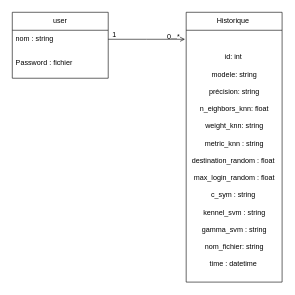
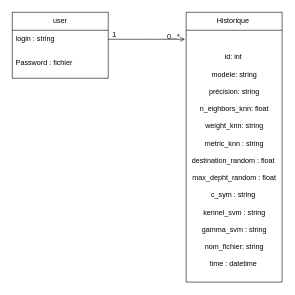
- <mxCell id="5" value="nom : string" style="text;strokeColor=none;fillColor=none;align=left;verticalAlign=middle;spacingLeft=4;spacingRight=4;overflow=hidden;points=[[0,0.5],[1,0.5]];portConstraint=eastwest;rotatable=0;whiteSpace=wrap;html=1;" vertex="1" parent="4"><mxGeometry y="30" width="160" height="30" as="geometry" /></mxCell>
+ <mxCell id="5" value="login : string" style="text;strokeColor=none;fillColor=none;align=left;verticalAlign=middle;spacingLeft=4;spacingRight=4;overflow=hidden;points=[[0,0.5],[1,0.5]];portConstraint=eastwest;rotatable=0;whiteSpace=wrap;html=1;" vertex="1" parent="4"><mxGeometry y="30" width="160" height="30" as="geometry" /></mxCell>
- <mxCell id="9" value="&lt;div&gt;&lt;br&gt;&lt;/div&gt;&lt;div&gt;&lt;br&gt;&lt;/div&gt;&lt;div&gt;id: int&amp;nbsp;&lt;/div&gt;&lt;div&gt;&lt;br&gt;&lt;/div&gt;&lt;div&gt;modele&lt;span style=&quot;background-color: initial;&quot;&gt;: string&lt;/span&gt;&lt;/div&gt;&lt;div&gt;&lt;span style=&quot;background-color: initial;&quot;&gt;&lt;br&gt;&lt;/span&gt;&lt;/div&gt;&lt;div&gt;précision: string&lt;/div&gt;&lt;div&gt;&lt;br&gt;&lt;/div&gt;&lt;div&gt;n_eighbors_knn: float&lt;/div&gt;&lt;div&gt;&lt;br&gt;&lt;/div&gt;&lt;div&gt;weight_knn: string&lt;/div&gt;&lt;div&gt;&lt;br&gt;&lt;/div&gt;&lt;div&gt;metric_knn : string&lt;/div&gt;&lt;div&gt;&amp;nbsp;&lt;/div&gt;&lt;div&gt;destination_random : float&amp;nbsp;&lt;/div&gt;&lt;div&gt;&lt;br&gt;&lt;/div&gt;&lt;div&gt;max_login_random&amp;nbsp;&lt;span style=&quot;background-color: initial;&quot;&gt;: float&lt;/span&gt;&lt;/div&gt;&lt;div&gt;&lt;span style=&quot;background-color: initial;&quot;&gt;&lt;br&gt;&lt;/span&gt;&lt;/div&gt;&lt;div&gt;c_sym : string&amp;nbsp;&lt;/div&gt;&lt;div&gt;&lt;br&gt;&lt;/div&gt;&lt;div&gt;kennel_svm : string&lt;/div&gt;&lt;div&gt;&lt;br&gt;&lt;/div&gt;&lt;div&gt;gamma_svm : string&lt;/div&gt;&lt;div&gt;&lt;br&gt;&lt;/div&gt;&lt;div&gt;nom_fichier: string&lt;/div&gt;&lt;div&gt;&lt;br&gt;&lt;/div&gt;&lt;div&gt;time : datetime&amp;nbsp;&lt;/div&gt;&lt;div&gt;&lt;br&gt;&lt;/div&gt;" style="text;html=1;align=center;verticalAlign=middle;resizable=0;points=[];autosize=1;strokeColor=none;fillColor=none;" vertex="1" parent="8"><mxGeometry y="30" width="160" height="420" as="geometry" /></mxCell>
+ <mxCell id="9" value="&lt;div&gt;&lt;br&gt;&lt;/div&gt;&lt;div&gt;&lt;br&gt;&lt;/div&gt;&lt;div&gt;id: int&amp;nbsp;&lt;/div&gt;&lt;div&gt;&lt;br&gt;&lt;/div&gt;&lt;div&gt;modele&lt;span style=&quot;background-color: initial;&quot;&gt;: string&lt;/span&gt;&lt;/div&gt;&lt;div&gt;&lt;span style=&quot;background-color: initial;&quot;&gt;&lt;br&gt;&lt;/span&gt;&lt;/div&gt;&lt;div&gt;précision: string&lt;/div&gt;&lt;div&gt;&lt;br&gt;&lt;/div&gt;&lt;div&gt;n_eighbors_knn: float&lt;/div&gt;&lt;div&gt;&lt;br&gt;&lt;/div&gt;&lt;div&gt;weight_knn: string&lt;/div&gt;&lt;div&gt;&lt;br&gt;&lt;/div&gt;&lt;div&gt;metric_knn : string&lt;/div&gt;&lt;div&gt;&amp;nbsp;&lt;/div&gt;&lt;div&gt;destination_random : float&amp;nbsp;&lt;/div&gt;&lt;div&gt;&lt;br&gt;&lt;/div&gt;&lt;div&gt;max_depht_random&amp;nbsp;&lt;span style=&quot;background-color: initial;&quot;&gt;: float&lt;/span&gt;&lt;/div&gt;&lt;div&gt;&lt;span style=&quot;background-color: initial;&quot;&gt;&lt;br&gt;&lt;/span&gt;&lt;/div&gt;&lt;div&gt;c_sym : string&amp;nbsp;&lt;/div&gt;&lt;div&gt;&lt;br&gt;&lt;/div&gt;&lt;div&gt;kennel_svm : string&lt;/div&gt;&lt;div&gt;&lt;br&gt;&lt;/div&gt;&lt;div&gt;gamma_svm : string&lt;/div&gt;&lt;div&gt;&lt;br&gt;&lt;/div&gt;&lt;div&gt;nom_fichier: string&lt;/div&gt;&lt;div&gt;&lt;br&gt;&lt;/div&gt;&lt;div&gt;time : datetime&amp;nbsp;&lt;/div&gt;&lt;div&gt;&lt;br&gt;&lt;/div&gt;" style="text;html=1;align=center;verticalAlign=middle;resizable=0;points=[];autosize=1;strokeColor=none;fillColor=none;" vertex="1" parent="8"><mxGeometry y="30" width="160" height="420" as="geometry" /></mxCell>
